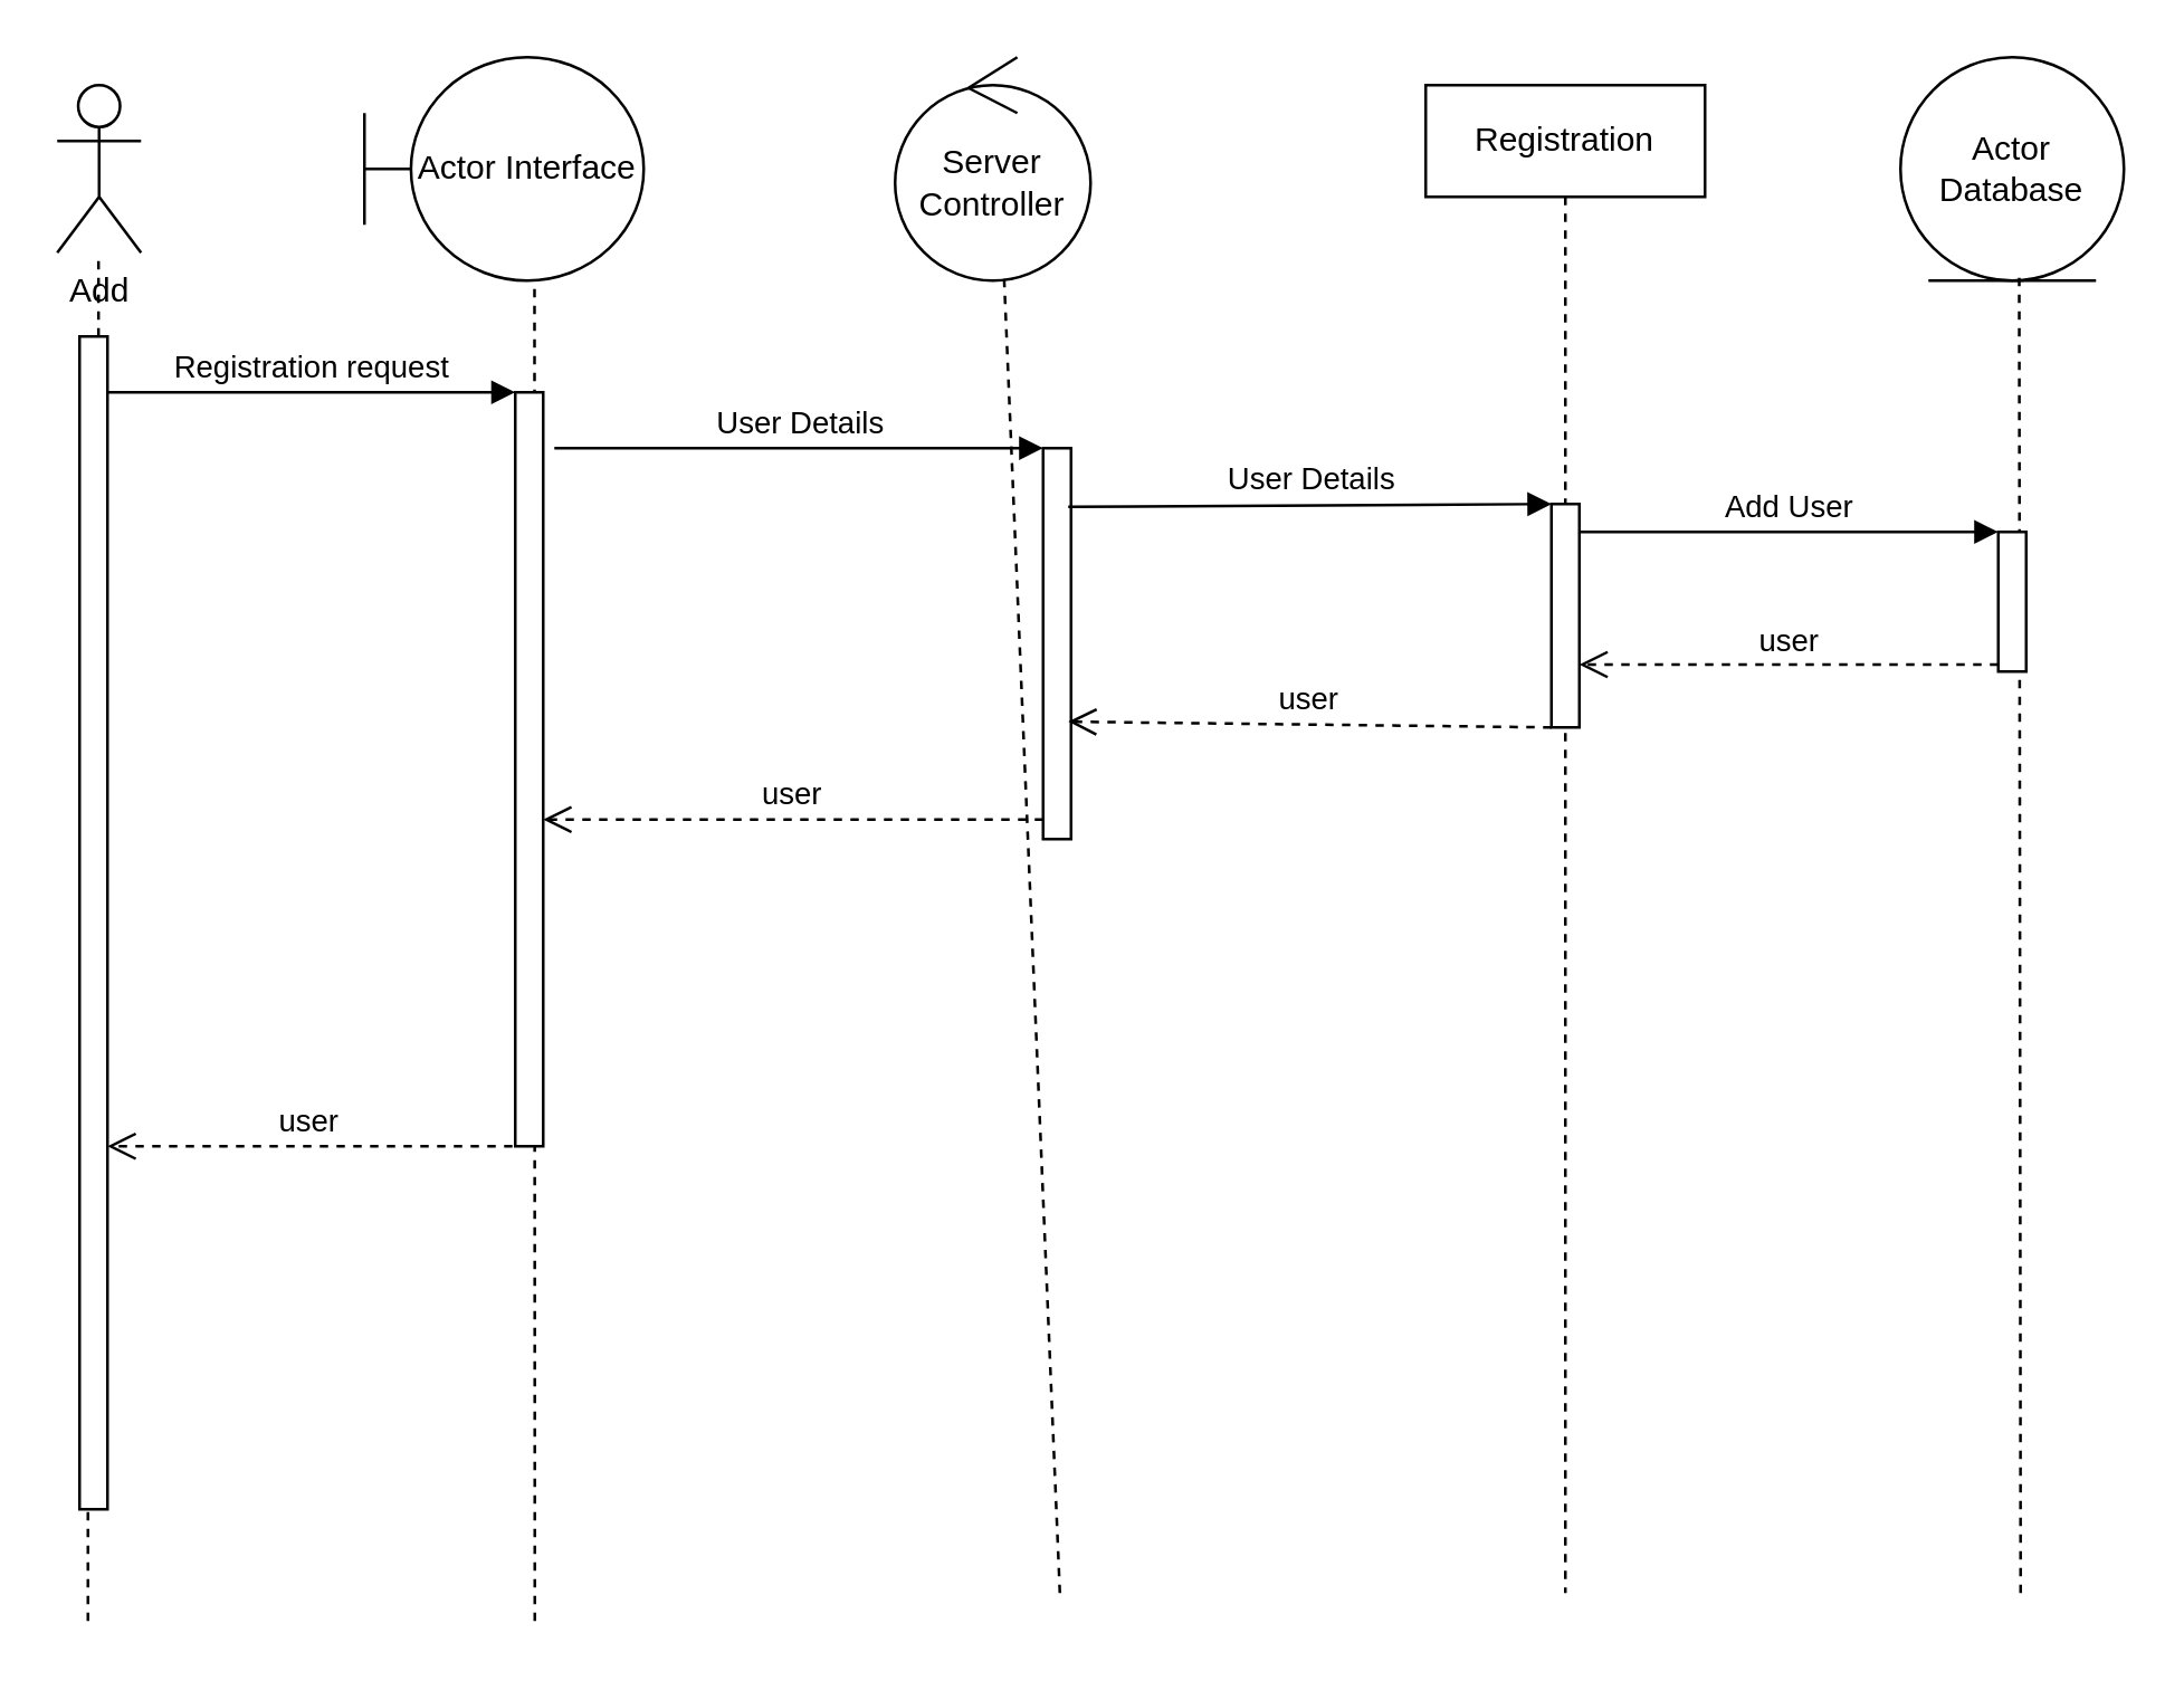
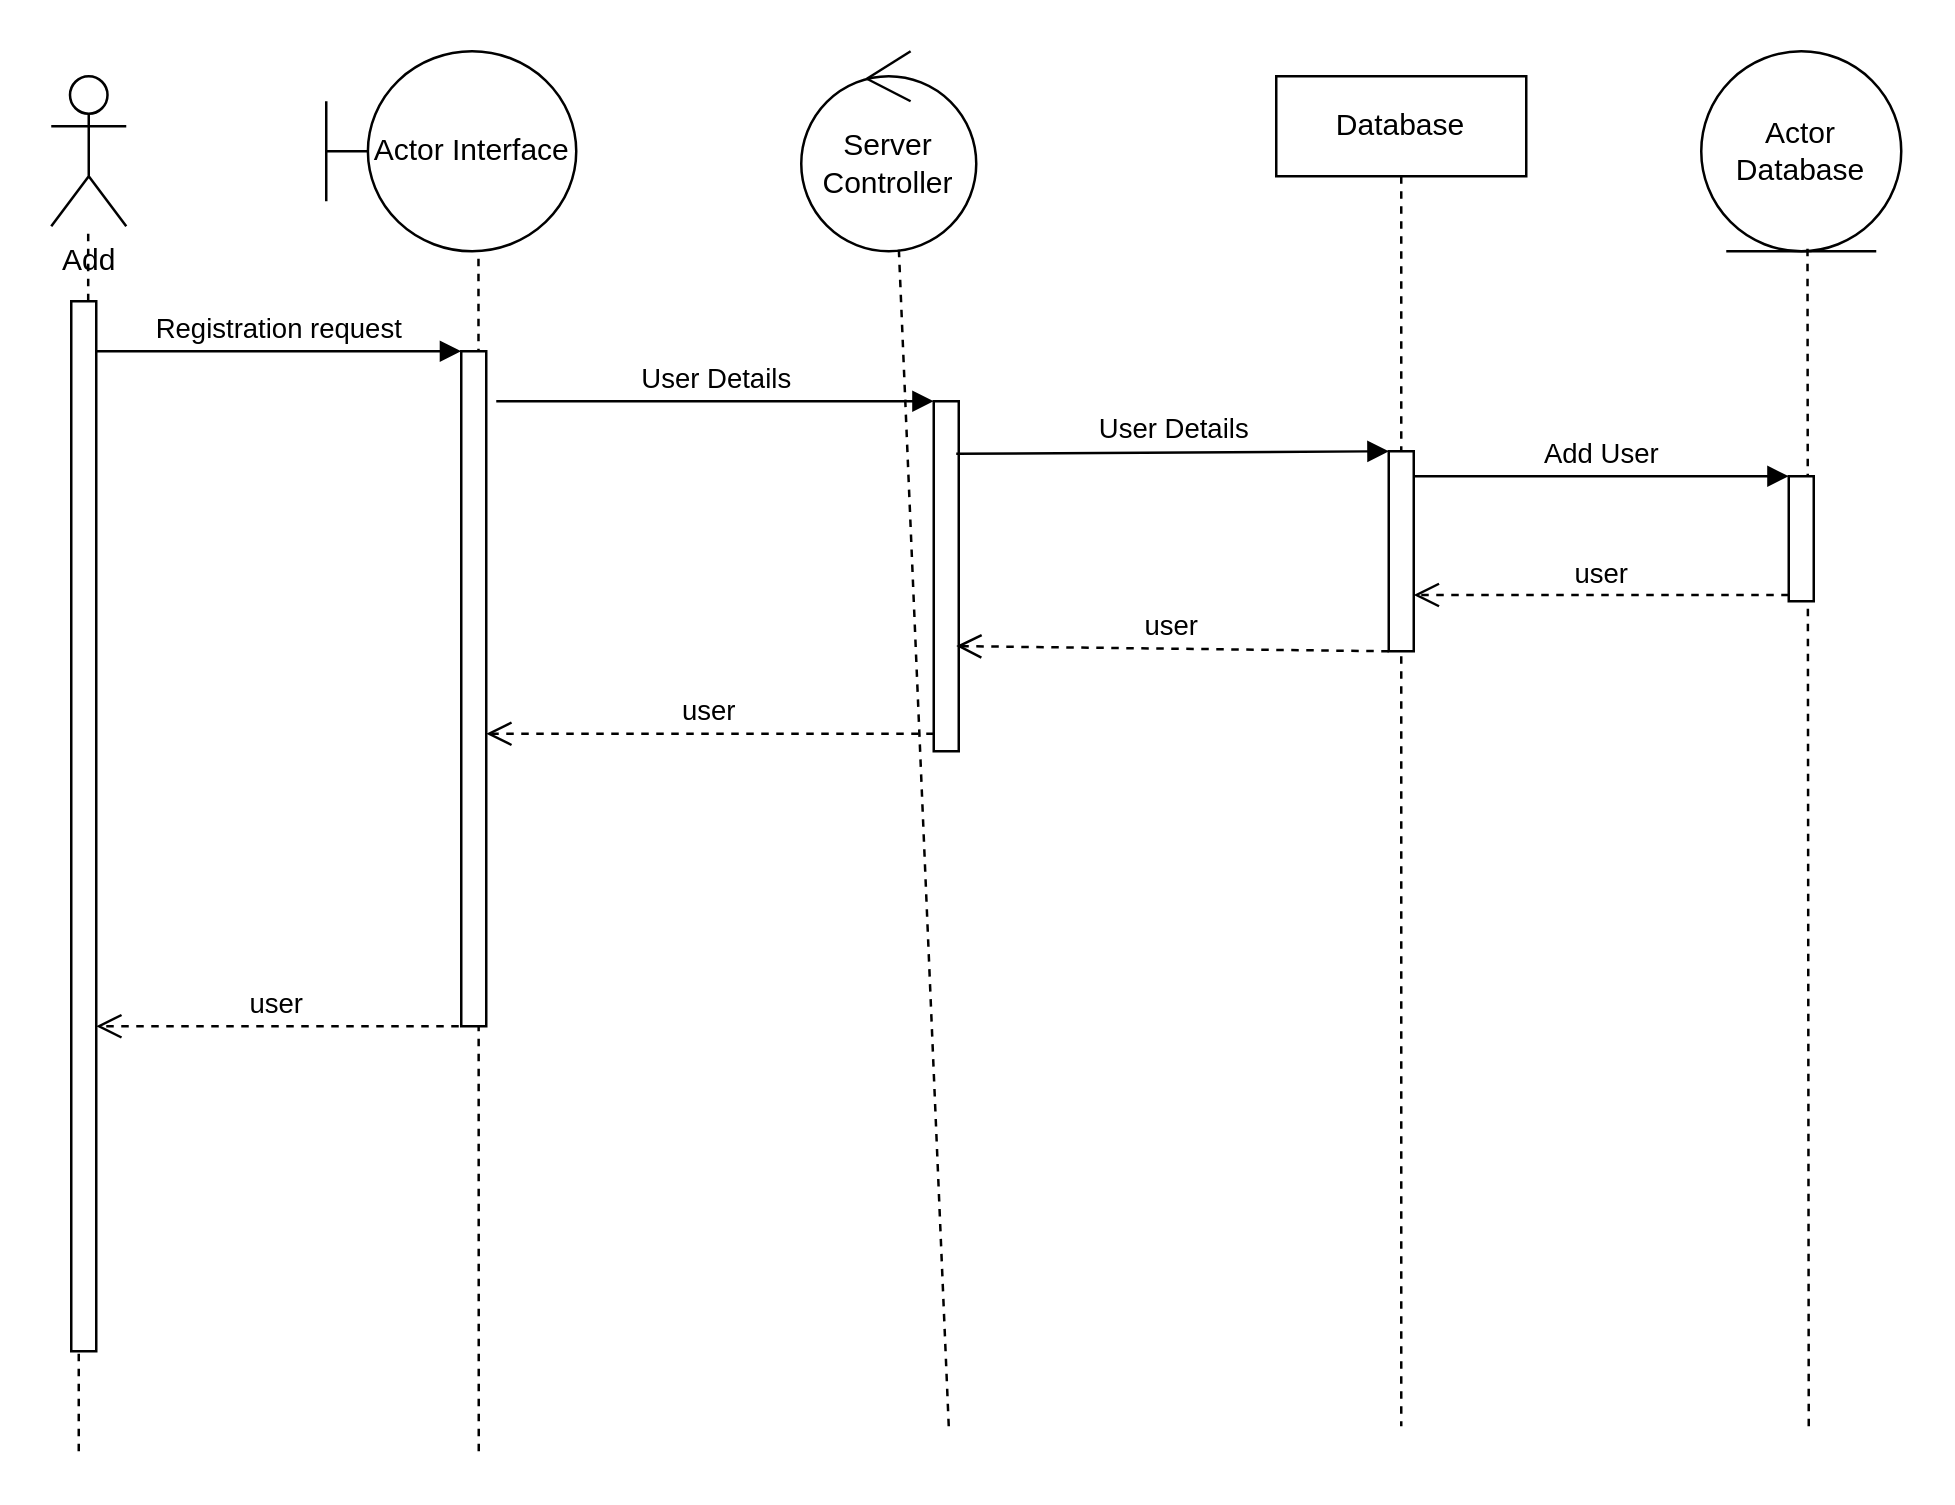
- <mxCell id="8" value="Registration" style="shape=umlLifeline;perimeter=lifelinePerimeter;whiteSpace=wrap;html=1;container=1;collapsible=0;recursiveResize=0;outlineConnect=0;" vertex="1" parent="1"><mxGeometry x="510" y="30" width="100" height="540" as="geometry" /></mxCell>
+ <mxCell id="8" value="Database" style="shape=umlLifeline;perimeter=lifelinePerimeter;whiteSpace=wrap;html=1;container=1;collapsible=0;recursiveResize=0;outlineConnect=0;" vertex="1" parent="1"><mxGeometry x="510" y="30" width="100" height="540" as="geometry" /></mxCell>
